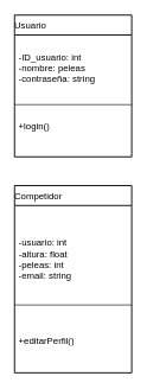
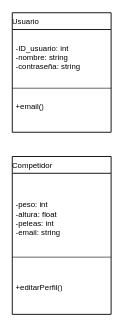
- <mxCell id="7" value="-ID_usuario: int&#10;-nombre: peleas&#10;-contraseña: string" style="part=1;html=1;resizeHeight=0;strokeColor=none;fillColor=none;align=left;verticalAlign=middle;spacingLeft=4;spacingRight=4;overflow=hidden;rotatable=0;points=[[0,0.5],[1,0.5]];portConstraint=eastwest;swimlaneFillColor=#ffffff;whiteSpace=wrap;fontSize=13;fontColor=default;" vertex="1" parent="6"><mxGeometry y="28" width="165" height="94" as="geometry" /></mxCell>
+ <mxCell id="7" value="-ID_usuario: int&#10;-nombre: string&#10;-contraseña: string" style="part=1;html=1;resizeHeight=0;strokeColor=none;fillColor=none;align=left;verticalAlign=middle;spacingLeft=4;spacingRight=4;overflow=hidden;rotatable=0;points=[[0,0.5],[1,0.5]];portConstraint=eastwest;swimlaneFillColor=#ffffff;whiteSpace=wrap;fontSize=13;fontColor=default;" vertex="1" parent="6"><mxGeometry y="28" width="165" height="94" as="geometry" /></mxCell>
- <mxCell id="9" value="+login()&#10;" style="part=1;html=1;resizeHeight=0;strokeColor=none;fillColor=none;align=left;verticalAlign=middle;spacingLeft=4;spacingRight=4;overflow=hidden;rotatable=0;points=[[0,0.5],[1,0.5]];portConstraint=eastwest;swimlaneFillColor=#ffffff;whiteSpace=wrap;fontSize=13;fontColor=default;" vertex="1" parent="6"><mxGeometry y="130" width="165" height="69.5" as="geometry" /></mxCell>
+ <mxCell id="9" value="+email()&#10;" style="part=1;html=1;resizeHeight=0;strokeColor=none;fillColor=none;align=left;verticalAlign=middle;spacingLeft=4;spacingRight=4;overflow=hidden;rotatable=0;points=[[0,0.5],[1,0.5]];portConstraint=eastwest;swimlaneFillColor=#ffffff;whiteSpace=wrap;fontSize=13;fontColor=default;" vertex="1" parent="6"><mxGeometry y="130" width="165" height="69.5" as="geometry" /></mxCell>
- <mxCell id="3" value="&#10;-usuario: int&#10;-altura: float&#10;-peleas: int &#10;-email: string" style="part=1;html=1;resizeHeight=0;strokeColor=none;fillColor=none;align=left;verticalAlign=middle;spacingLeft=4;spacingRight=4;overflow=hidden;rotatable=0;points=[[0,0.5],[1,0.5]];portConstraint=eastwest;swimlaneFillColor=#ffffff;whiteSpace=wrap;fontSize=13;fontColor=default;" vertex="1" parent="2"><mxGeometry y="28" width="165" height="136" as="geometry" /></mxCell>
+ <mxCell id="3" value="&#10;-peso: int&#10;-altura: float&#10;-peleas: int &#10;-email: string" style="part=1;html=1;resizeHeight=0;strokeColor=none;fillColor=none;align=left;verticalAlign=middle;spacingLeft=4;spacingRight=4;overflow=hidden;rotatable=0;points=[[0,0.5],[1,0.5]];portConstraint=eastwest;swimlaneFillColor=#ffffff;whiteSpace=wrap;fontSize=13;fontColor=default;" vertex="1" parent="2"><mxGeometry y="28" width="165" height="136" as="geometry" /></mxCell>
